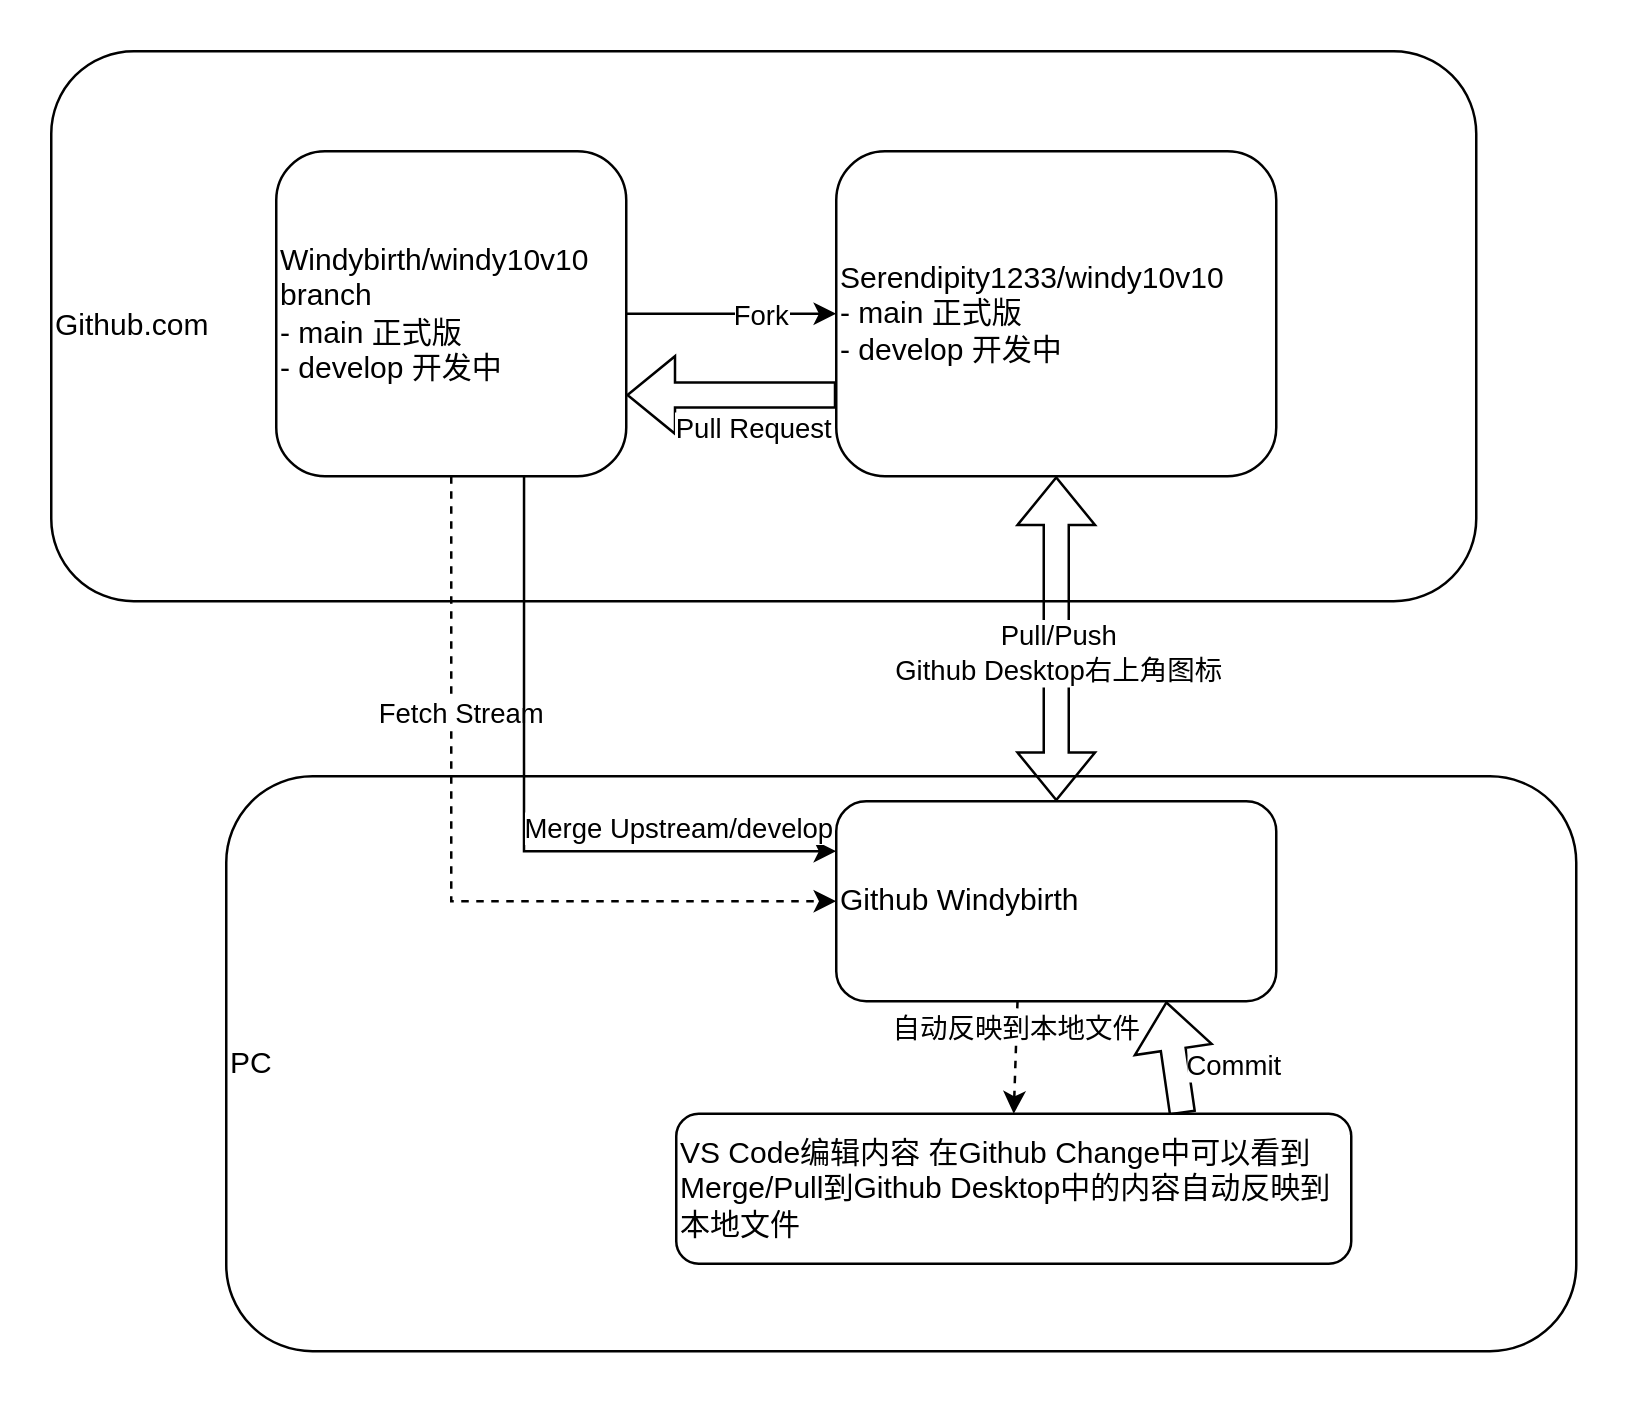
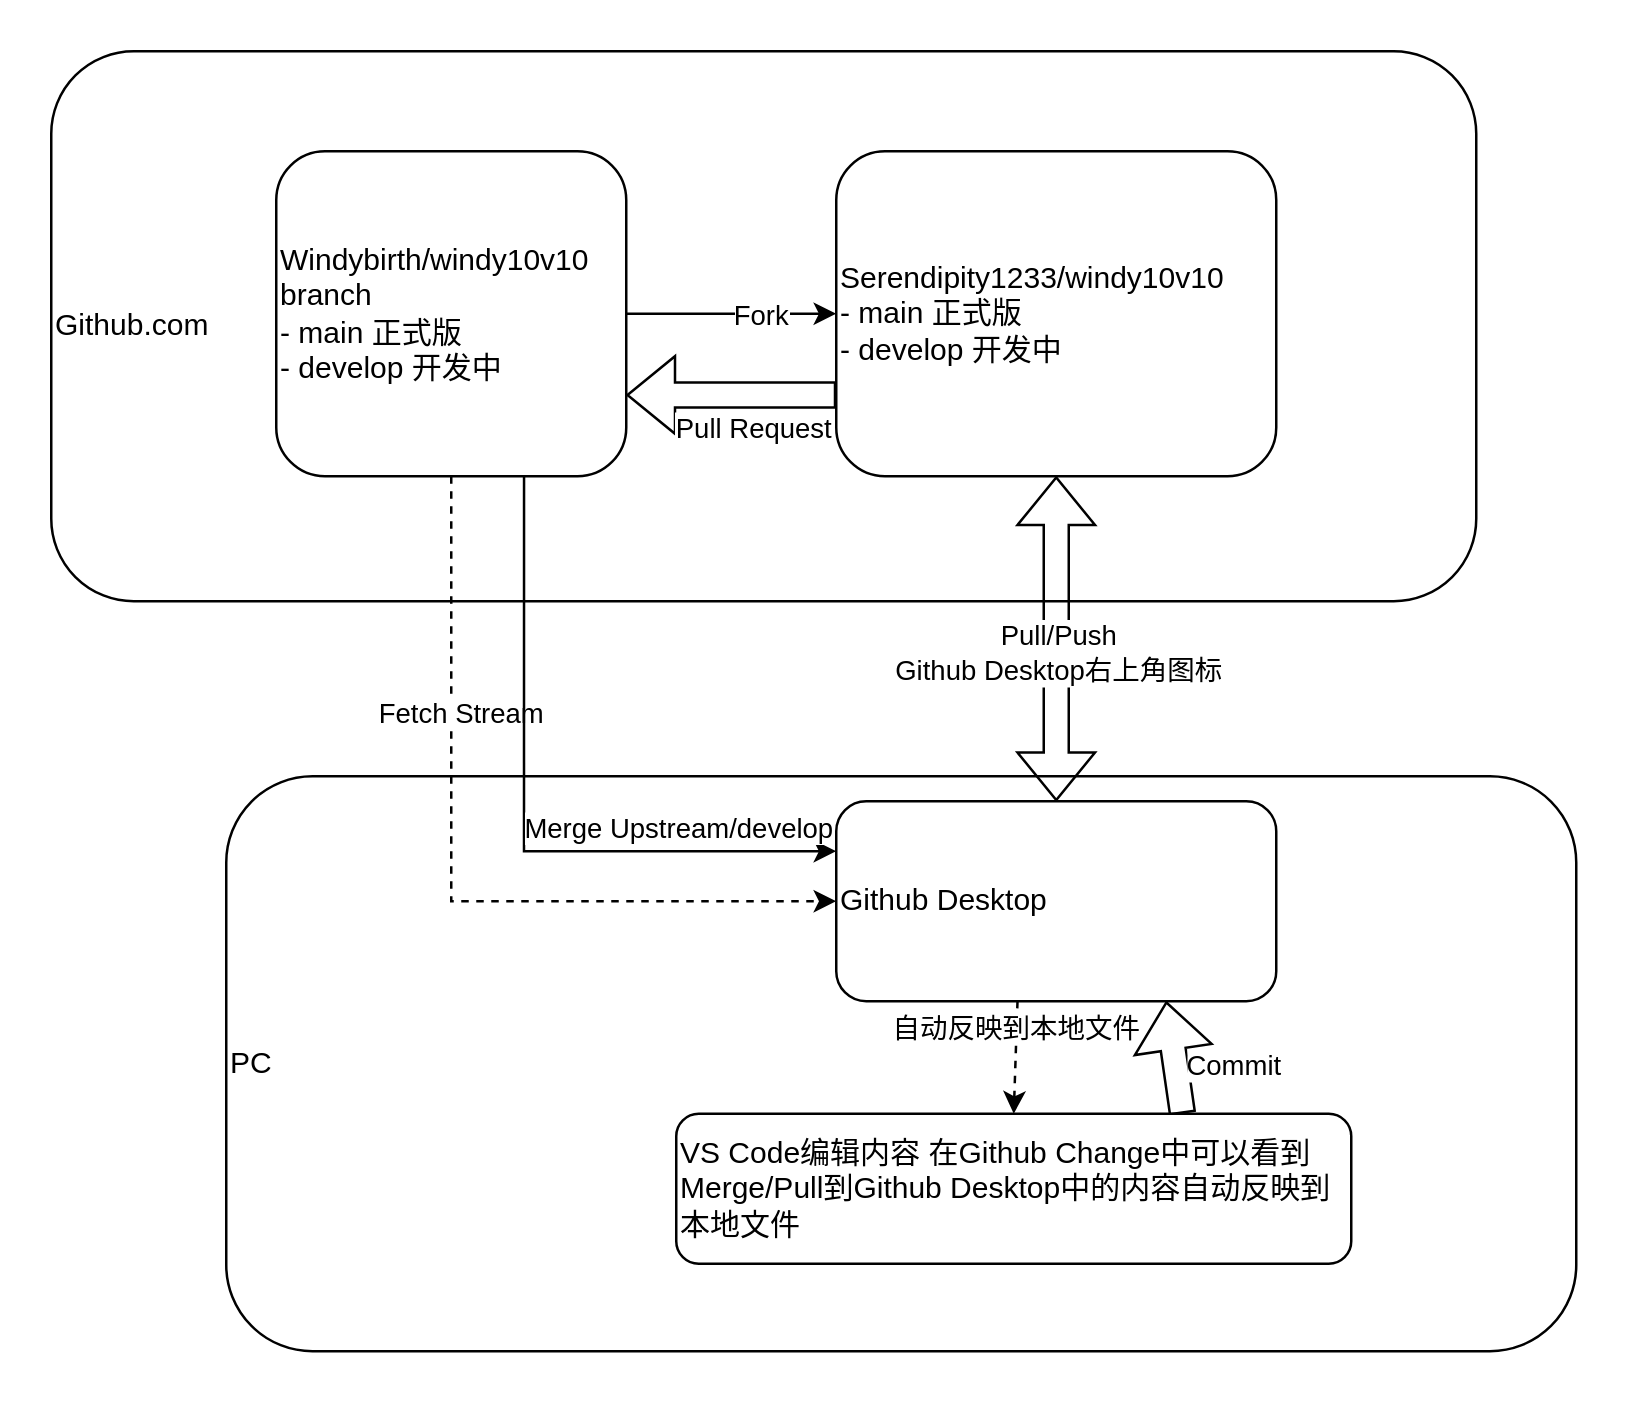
- <mxCell id="12" value="&lt;span&gt;Github Windybirth&lt;br&gt;&lt;/span&gt;" style="rounded=1;whiteSpace=wrap;html=1;fontColor=default;strokeColor=default;fillColor=default;align=left;" vertex="1" parent="1"><mxGeometry x="334" y="320" width="176" height="80" as="geometry" /></mxCell>
+ <mxCell id="12" value="&lt;span&gt;Github Desktop&lt;br&gt;&lt;/span&gt;" style="rounded=1;whiteSpace=wrap;html=1;fontColor=default;strokeColor=default;fillColor=default;align=left;" vertex="1" parent="1"><mxGeometry x="334" y="320" width="176" height="80" as="geometry" /></mxCell>
